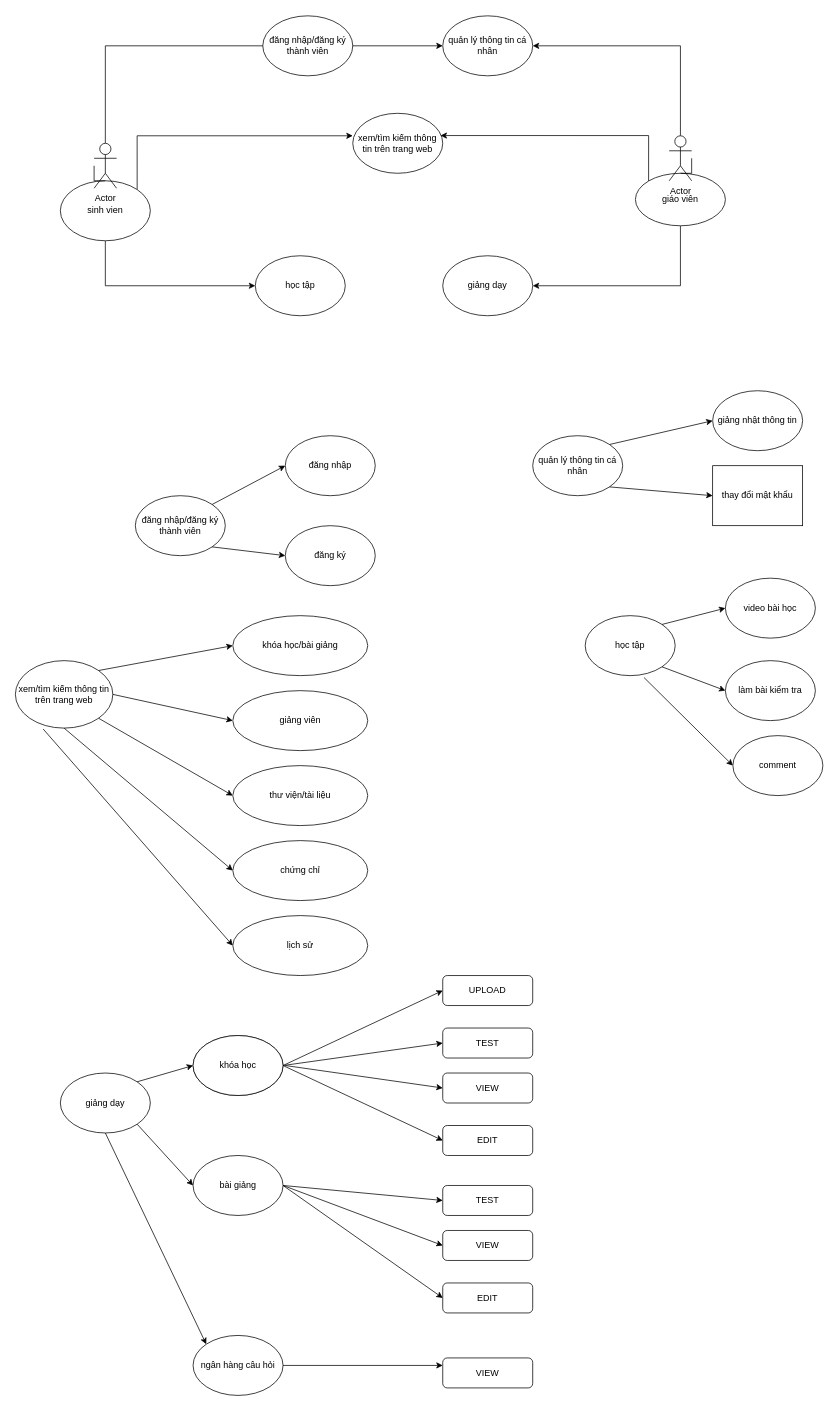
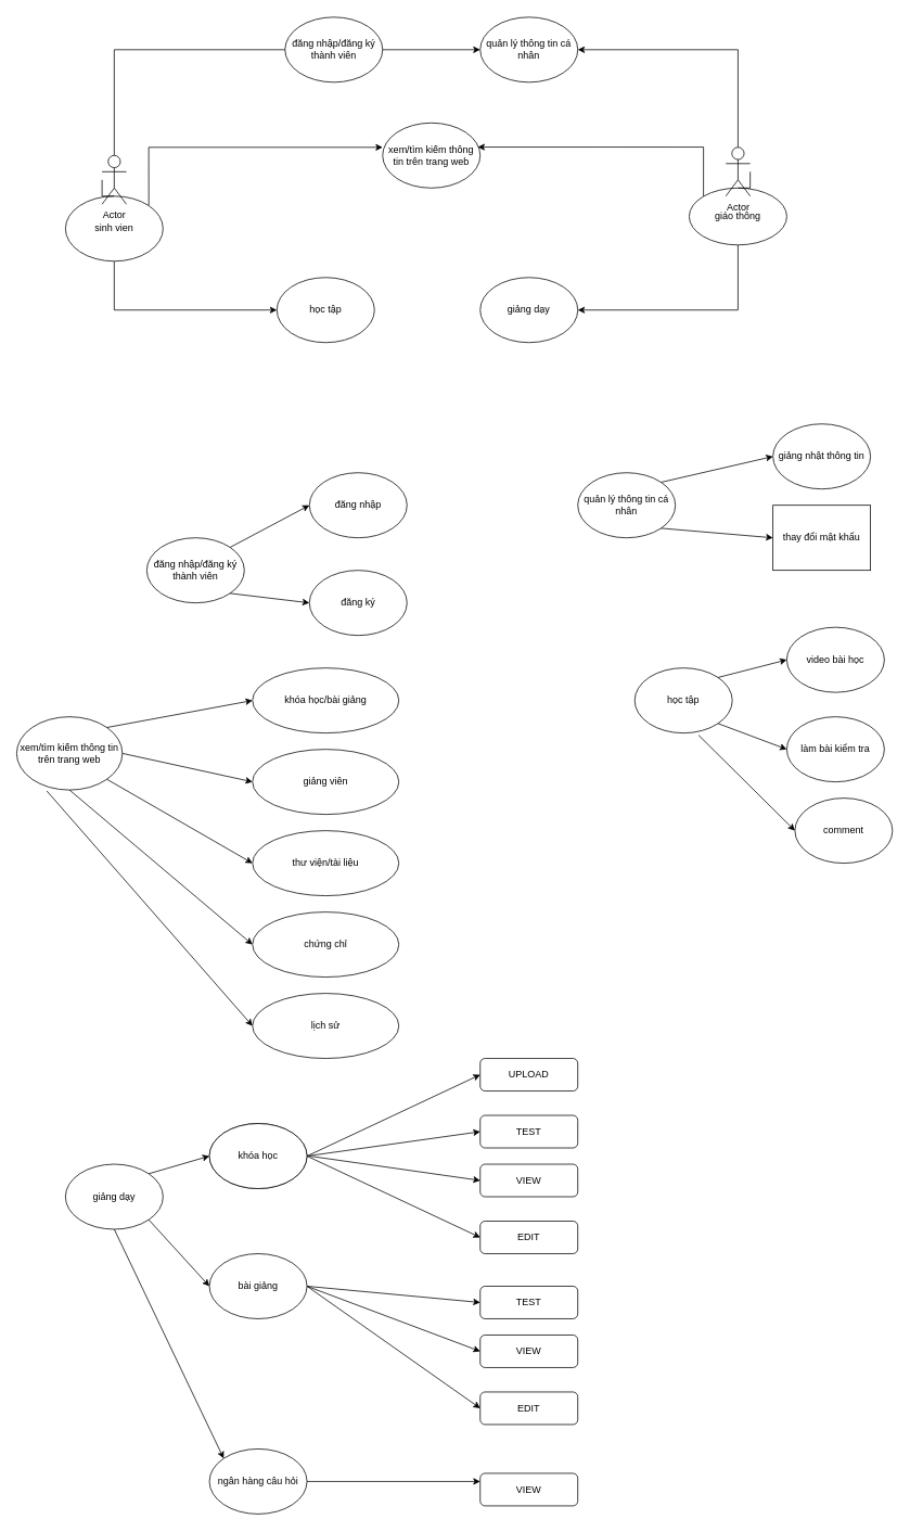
- <mxCell id="14" value="giáo viên" style="ellipse;whiteSpace=wrap;html=1;" vertex="1" parent="1"><mxGeometry x="847" y="230" width="120" height="70" as="geometry" /></mxCell>
+ <mxCell id="14" value="giáo thông" style="ellipse;whiteSpace=wrap;html=1;" vertex="1" parent="1"><mxGeometry x="847" y="230" width="120" height="70" as="geometry" /></mxCell>
